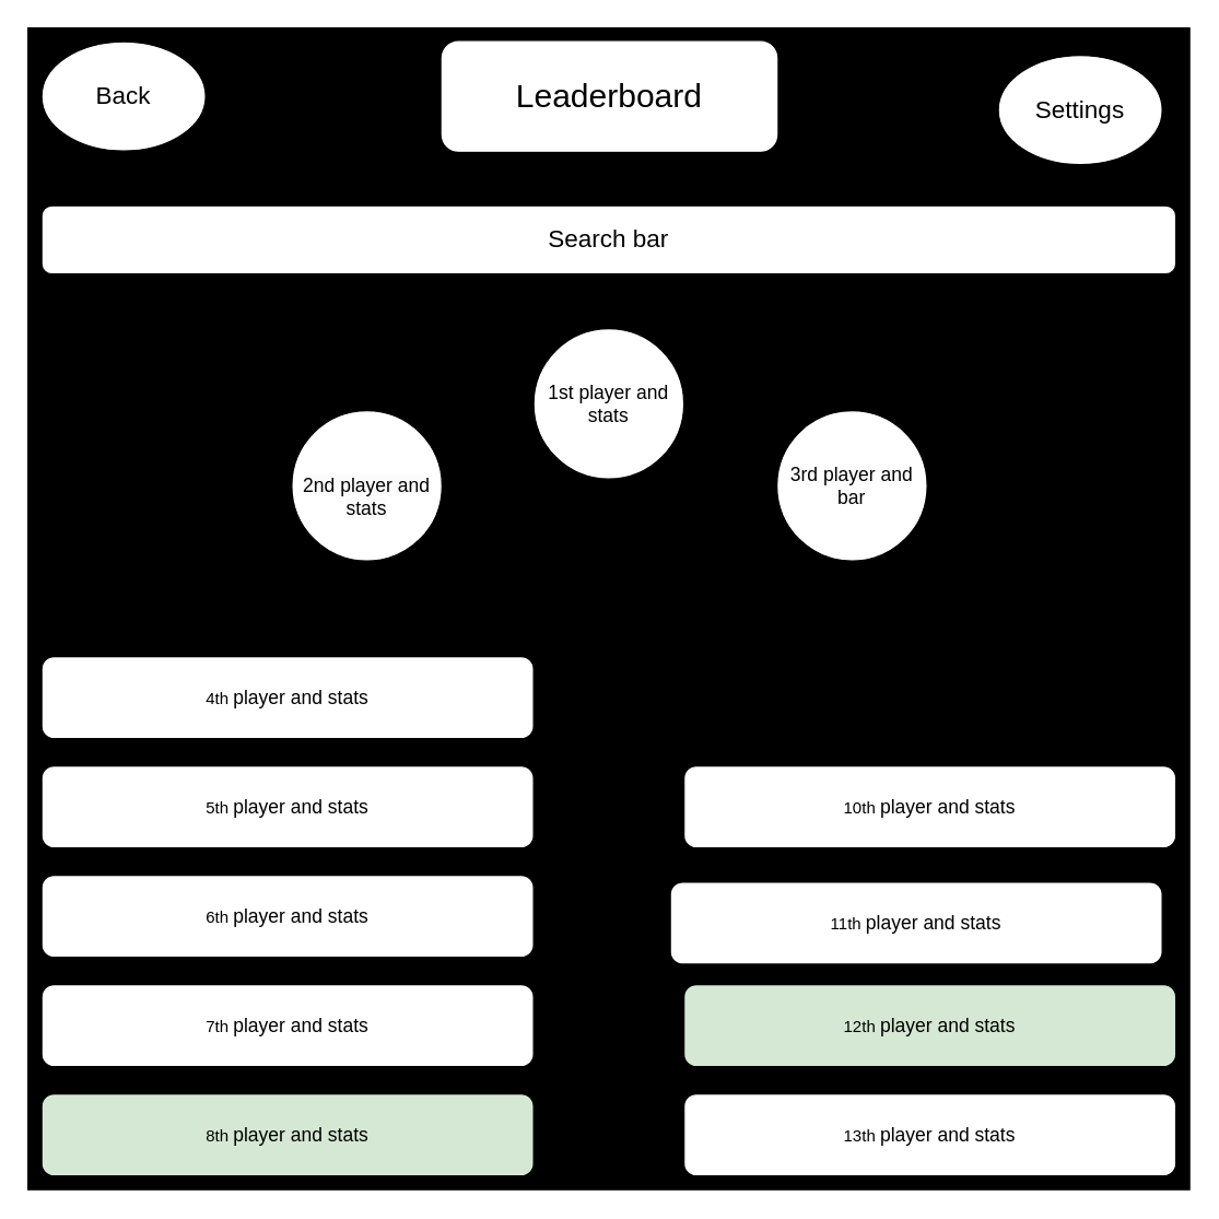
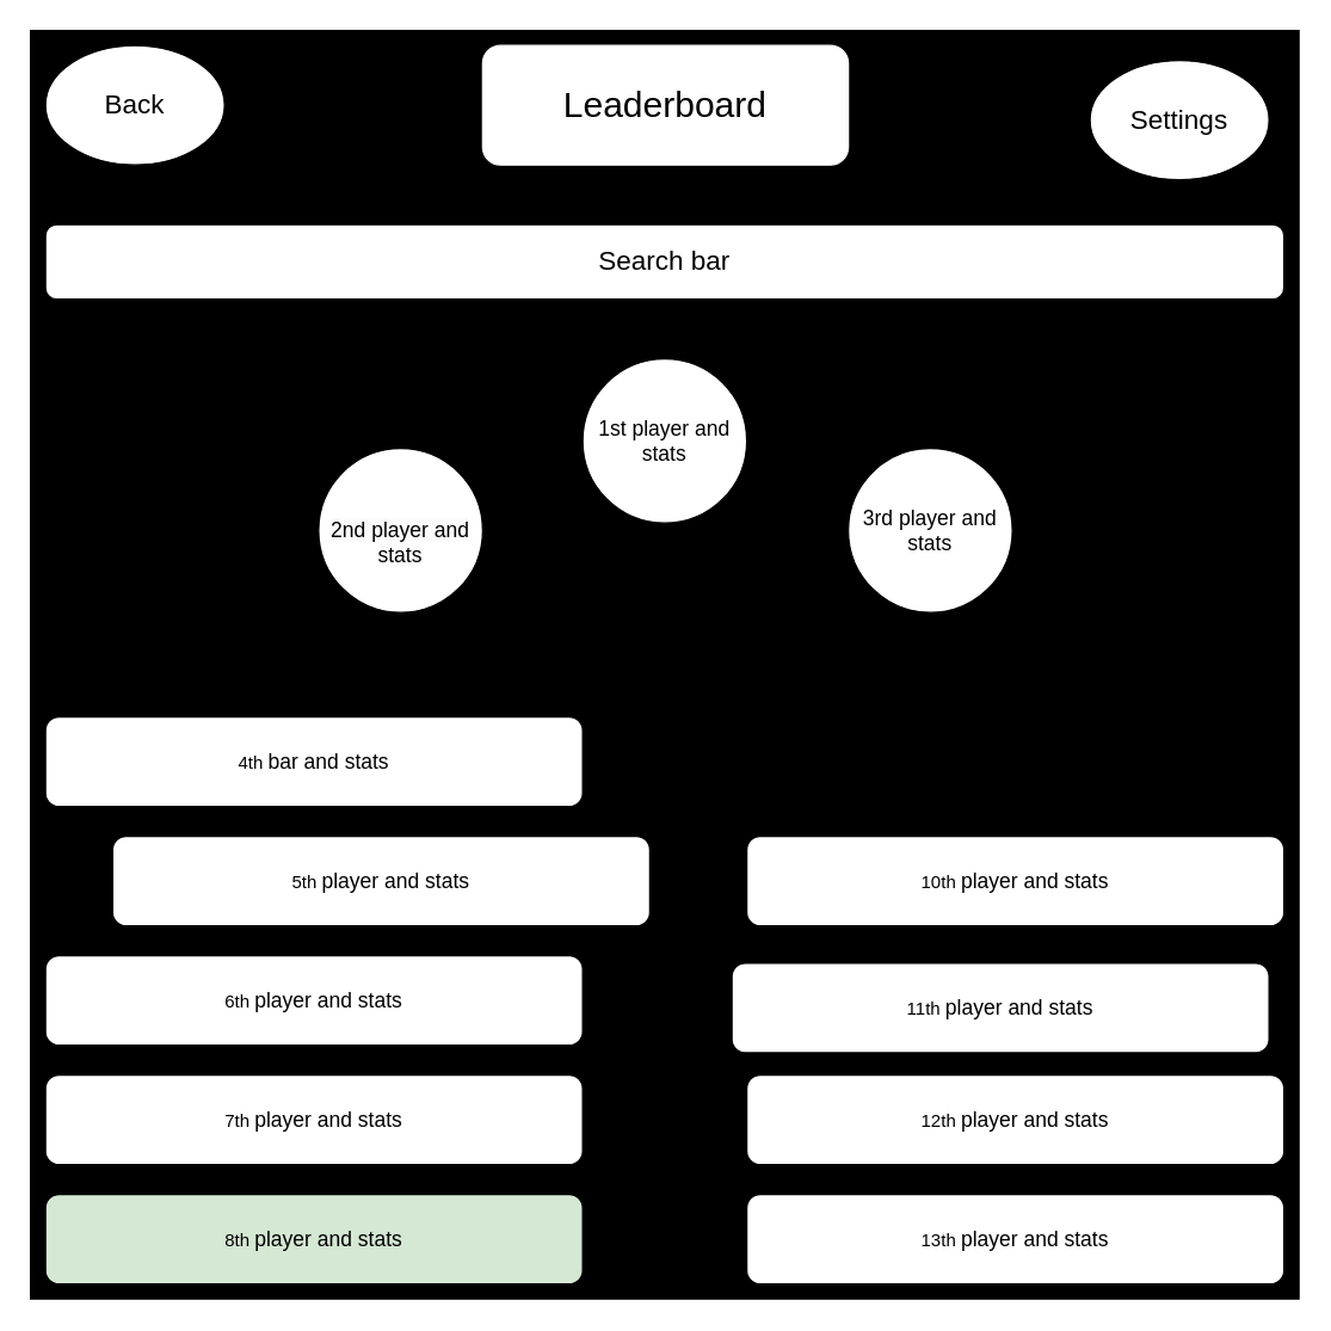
- <mxCell id="9" value="&lt;font style=&quot;font-size: 14px;&quot;&gt;3rd player and bar&lt;/font&gt;" style="ellipse;whiteSpace=wrap;html=1;aspect=fixed;" vertex="1" parent="1"><mxGeometry x="568" y="300" width="110" height="110" as="geometry" /></mxCell>
+ <mxCell id="9" value="&lt;font style=&quot;font-size: 14px;&quot;&gt;3rd player and stats&lt;/font&gt;" style="ellipse;whiteSpace=wrap;html=1;aspect=fixed;" vertex="1" parent="1"><mxGeometry x="568" y="300" width="110" height="110" as="geometry" /></mxCell>
- <mxCell id="10" value="4th&amp;nbsp;&lt;span style=&quot;font-size: 14px;&quot;&gt;player and stats&lt;/span&gt;" style="rounded=1;whiteSpace=wrap;html=1;" vertex="1" parent="1"><mxGeometry x="30" y="480" width="360" height="60" as="geometry" /></mxCell>
+ <mxCell id="10" value="4th&amp;nbsp;&lt;span style=&quot;font-size: 14px;&quot;&gt;bar and stats&lt;/span&gt;" style="rounded=1;whiteSpace=wrap;html=1;" vertex="1" parent="1"><mxGeometry x="30" y="480" width="360" height="60" as="geometry" /></mxCell>
- <mxCell id="11" value="5th&amp;nbsp;&lt;span style=&quot;font-size: 14px;&quot;&gt;player and stats&lt;/span&gt;" style="rounded=1;whiteSpace=wrap;html=1;" vertex="1" parent="1"><mxGeometry x="30" y="560" width="360" height="60" as="geometry" /></mxCell>
+ <mxCell id="11" value="5th&amp;nbsp;&lt;span style=&quot;font-size: 14px;&quot;&gt;player and stats&lt;/span&gt;" style="rounded=1;whiteSpace=wrap;html=1;" vertex="1" parent="1"><mxGeometry x="75" y="560" width="360" height="60" as="geometry" /></mxCell>
- <mxCell id="17" value="12th&amp;nbsp;&lt;span style=&quot;font-size: 14px;&quot;&gt;player and stats&lt;/span&gt;" style="rounded=1;whiteSpace=wrap;html=1;fillColor=#d5e8d4;" vertex="1" parent="1"><mxGeometry x="500" y="720" width="360" height="60" as="geometry" /></mxCell>
+ <mxCell id="17" value="12th&amp;nbsp;&lt;span style=&quot;font-size: 14px;&quot;&gt;player and stats&lt;/span&gt;" style="rounded=1;whiteSpace=wrap;html=1;" vertex="1" parent="1"><mxGeometry x="500" y="720" width="360" height="60" as="geometry" /></mxCell>
